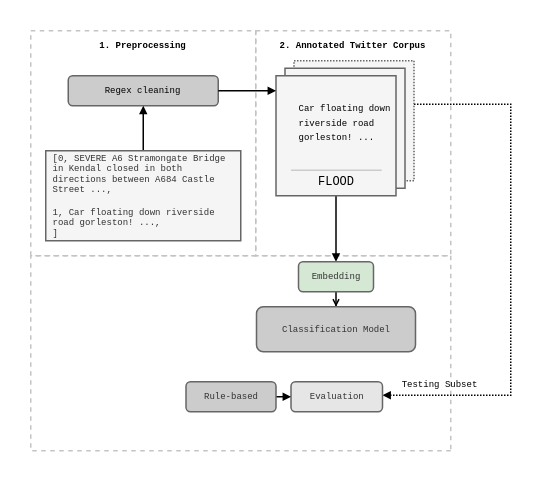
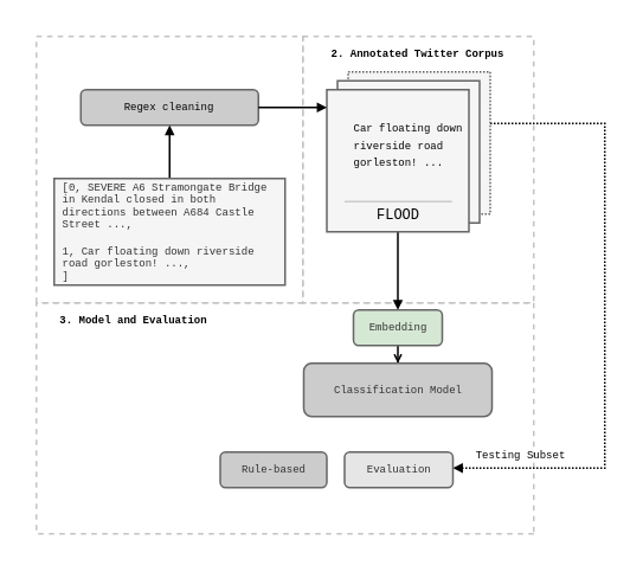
- <mxCell id="27" value="&lt;b&gt;1. Preprocessing&lt;/b&gt;" style="text;html=1;align=center;verticalAlign=middle;whiteSpace=wrap;rounded=0;fontFamily=Courier New;fontSize=6;" parent="1" vertex="1"><mxGeometry x="30" y="20" width="130" height="20" as="geometry" /></mxCell>
+ <mxCell id="24" value="&lt;b&gt;3. Model and Evaluation&lt;/b&gt;" style="text;html=1;align=center;verticalAlign=middle;whiteSpace=wrap;rounded=0;fontFamily=Courier New;fontSize=6;" parent="1" vertex="1"><mxGeometry x="20" y="170" width="110" height="20" as="geometry" /></mxCell>
- <mxCell id="21" style="edgeStyle=orthogonalEdgeStyle;rounded=0;orthogonalLoop=1;jettySize=auto;html=1;entryX=0;entryY=0.5;entryDx=0;entryDy=0;endArrow=block;endFill=1;endSize=3;strokeColor=#000000;fontFamily=Georgia;fontSize=6;exitX=1;exitY=0.5;exitDx=0;exitDy=0;" parent="1" source="22" target="19" edge="1"><mxGeometry relative="1" as="geometry"><Array as="points"><mxPoint x="160" y="264" /></Array></mxGeometry></mxCell>
